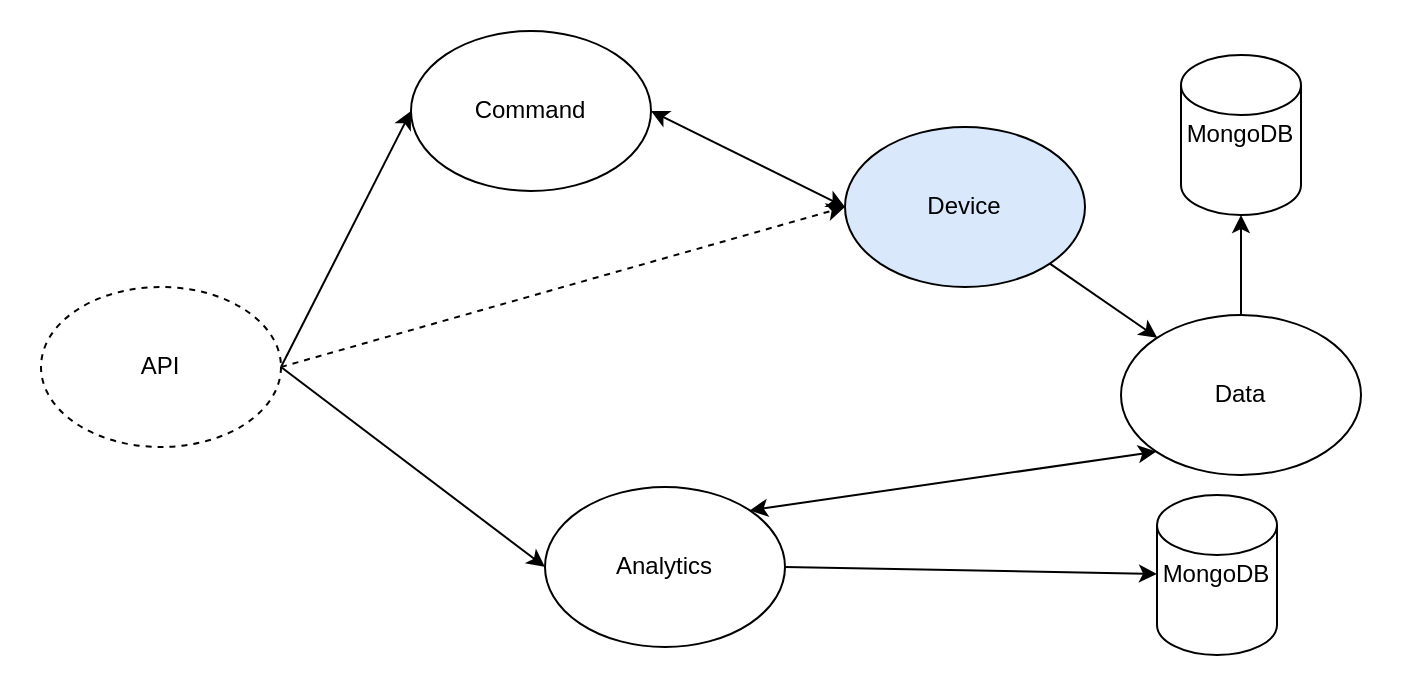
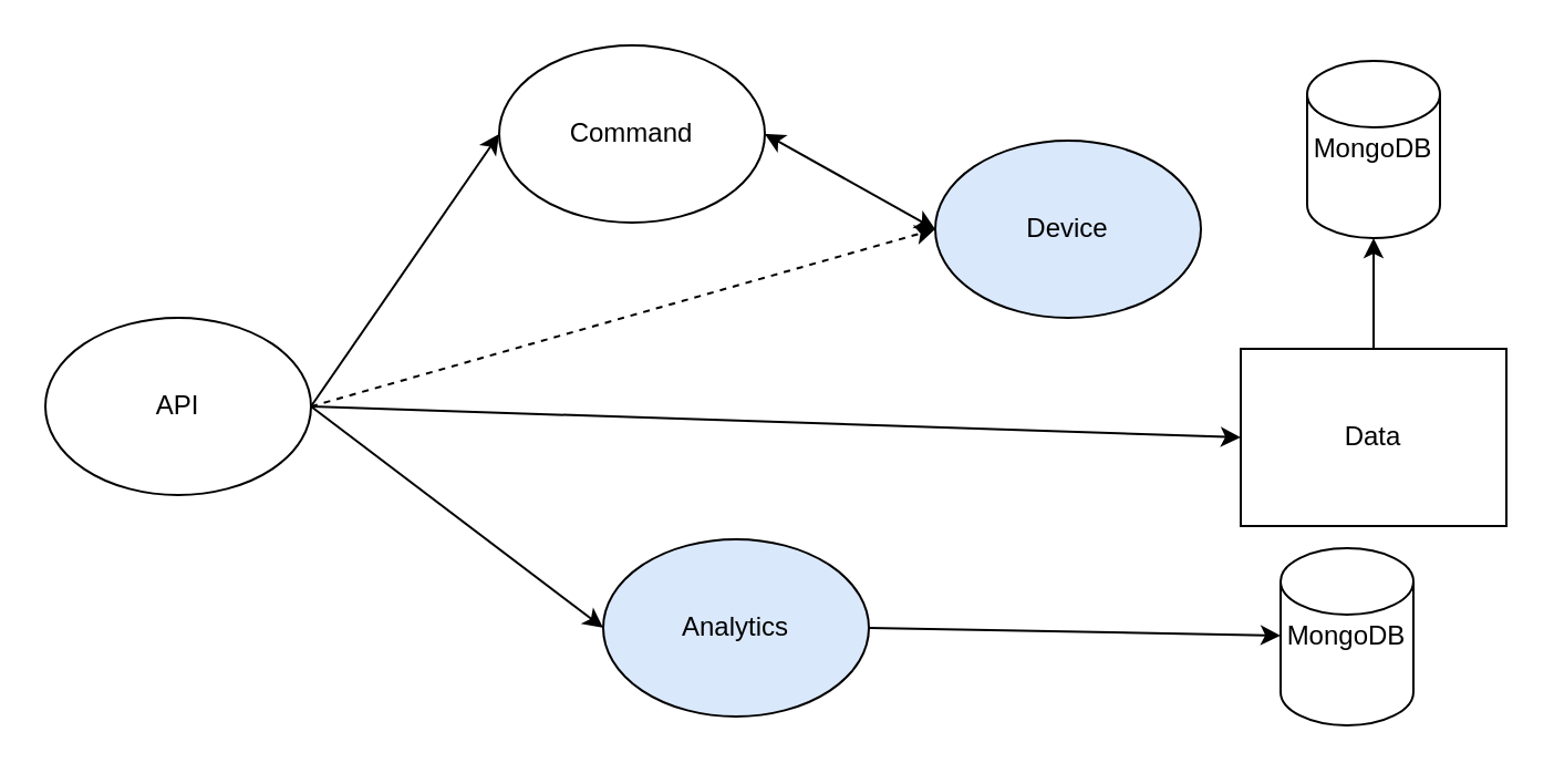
- <mxCell id="6" value="Command&lt;br&gt;" style="ellipse;whiteSpace=wrap;html=1;" vertex="1" parent="1"><mxGeometry x="205" y="15" width="120" height="80" as="geometry" /></mxCell>
+ <mxCell id="6" value="Command&lt;br&gt;" style="ellipse;whiteSpace=wrap;html=1;" vertex="1" parent="1"><mxGeometry x="225" y="20" width="120" height="80" as="geometry" /></mxCell>
- <mxCell id="7" value="" style="endArrow=classic;html=1;exitX=1;exitY=1;exitDx=0;exitDy=0;" edge="1" parent="1" source="3" target="4"><mxGeometry width="50" height="50" relative="1" as="geometry"><mxPoint x="200" y="103" as="sourcePoint" /><mxPoint x="530" y="143" as="targetPoint" /><Array as="points" /></mxGeometry></mxCell>
- <mxCell id="2" value="API&lt;br&gt;" style="ellipse;whiteSpace=wrap;html=1;dashed=1;" vertex="1" parent="1"><mxGeometry x="20" y="143" width="120" height="80" as="geometry" /></mxCell>
+ <mxCell id="2" value="API&lt;br&gt;" style="ellipse;whiteSpace=wrap;html=1;" vertex="1" parent="1"><mxGeometry x="20" y="143" width="120" height="80" as="geometry" /></mxCell>
+ <mxCell id="8" value="" style="endArrow=classic;html=1;exitX=1;exitY=0.5;exitDx=0;exitDy=0;entryX=0;entryY=0.5;entryDx=0;entryDy=0;" edge="1" parent="1" source="2" target="4"><mxGeometry width="50" height="50" relative="1" as="geometry"><mxPoint x="190" y="193" as="sourcePoint" /><mxPoint x="240" y="143" as="targetPoint" /></mxGeometry></mxCell>
- <mxCell id="4" value="Data" style="ellipse;whiteSpace=wrap;html=1;" vertex="1" parent="1"><mxGeometry x="560" y="157" width="120" height="80" as="geometry" /></mxCell>
+ <mxCell id="4" value="Data" style="whiteSpace=wrap;html=1;rounded=0;" vertex="1" parent="1"><mxGeometry x="560" y="157" width="120" height="80" as="geometry" /></mxCell>
- <mxCell id="17" value="" style="endArrow=classic;startArrow=classic;html=1;entryX=0;entryY=1;entryDx=0;entryDy=0;exitX=1;exitY=0;exitDx=0;exitDy=0;" edge="1" parent="1" source="5" target="4"><mxGeometry width="50" height="50" relative="1" as="geometry"><mxPoint x="570" y="303" as="sourcePoint" /><mxPoint x="620" y="253" as="targetPoint" /></mxGeometry></mxCell>
- <mxCell id="5" value="Analytics&lt;br&gt;" style="ellipse;whiteSpace=wrap;html=1;" vertex="1" parent="1"><mxGeometry x="272" y="243" width="120" height="80" as="geometry" /></mxCell>
+ <mxCell id="5" value="Analytics&lt;br&gt;" style="ellipse;whiteSpace=wrap;html=1;fillColor=#dae8fc;" vertex="1" parent="1"><mxGeometry x="272" y="243" width="120" height="80" as="geometry" /></mxCell>
